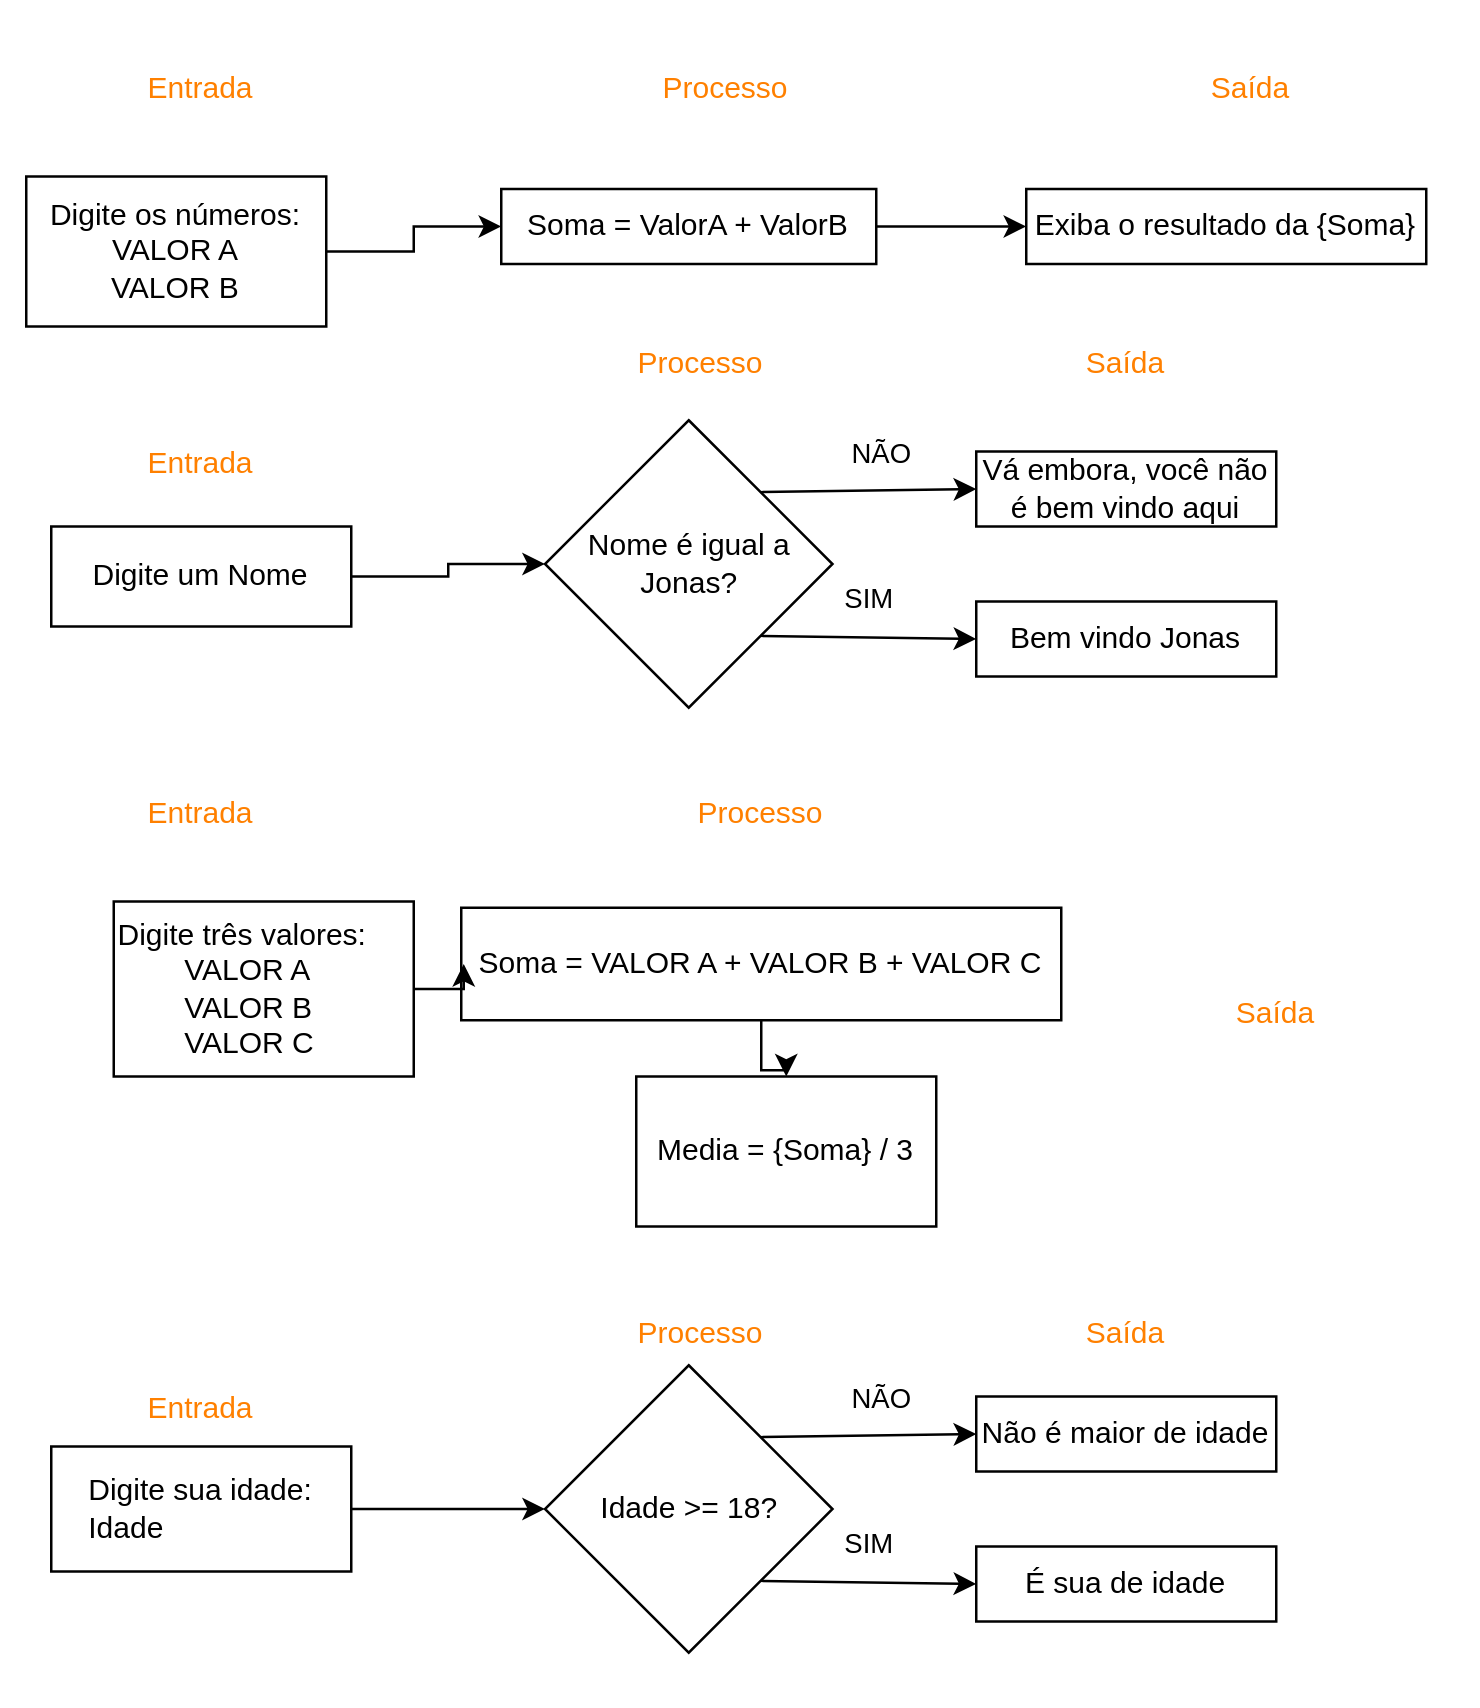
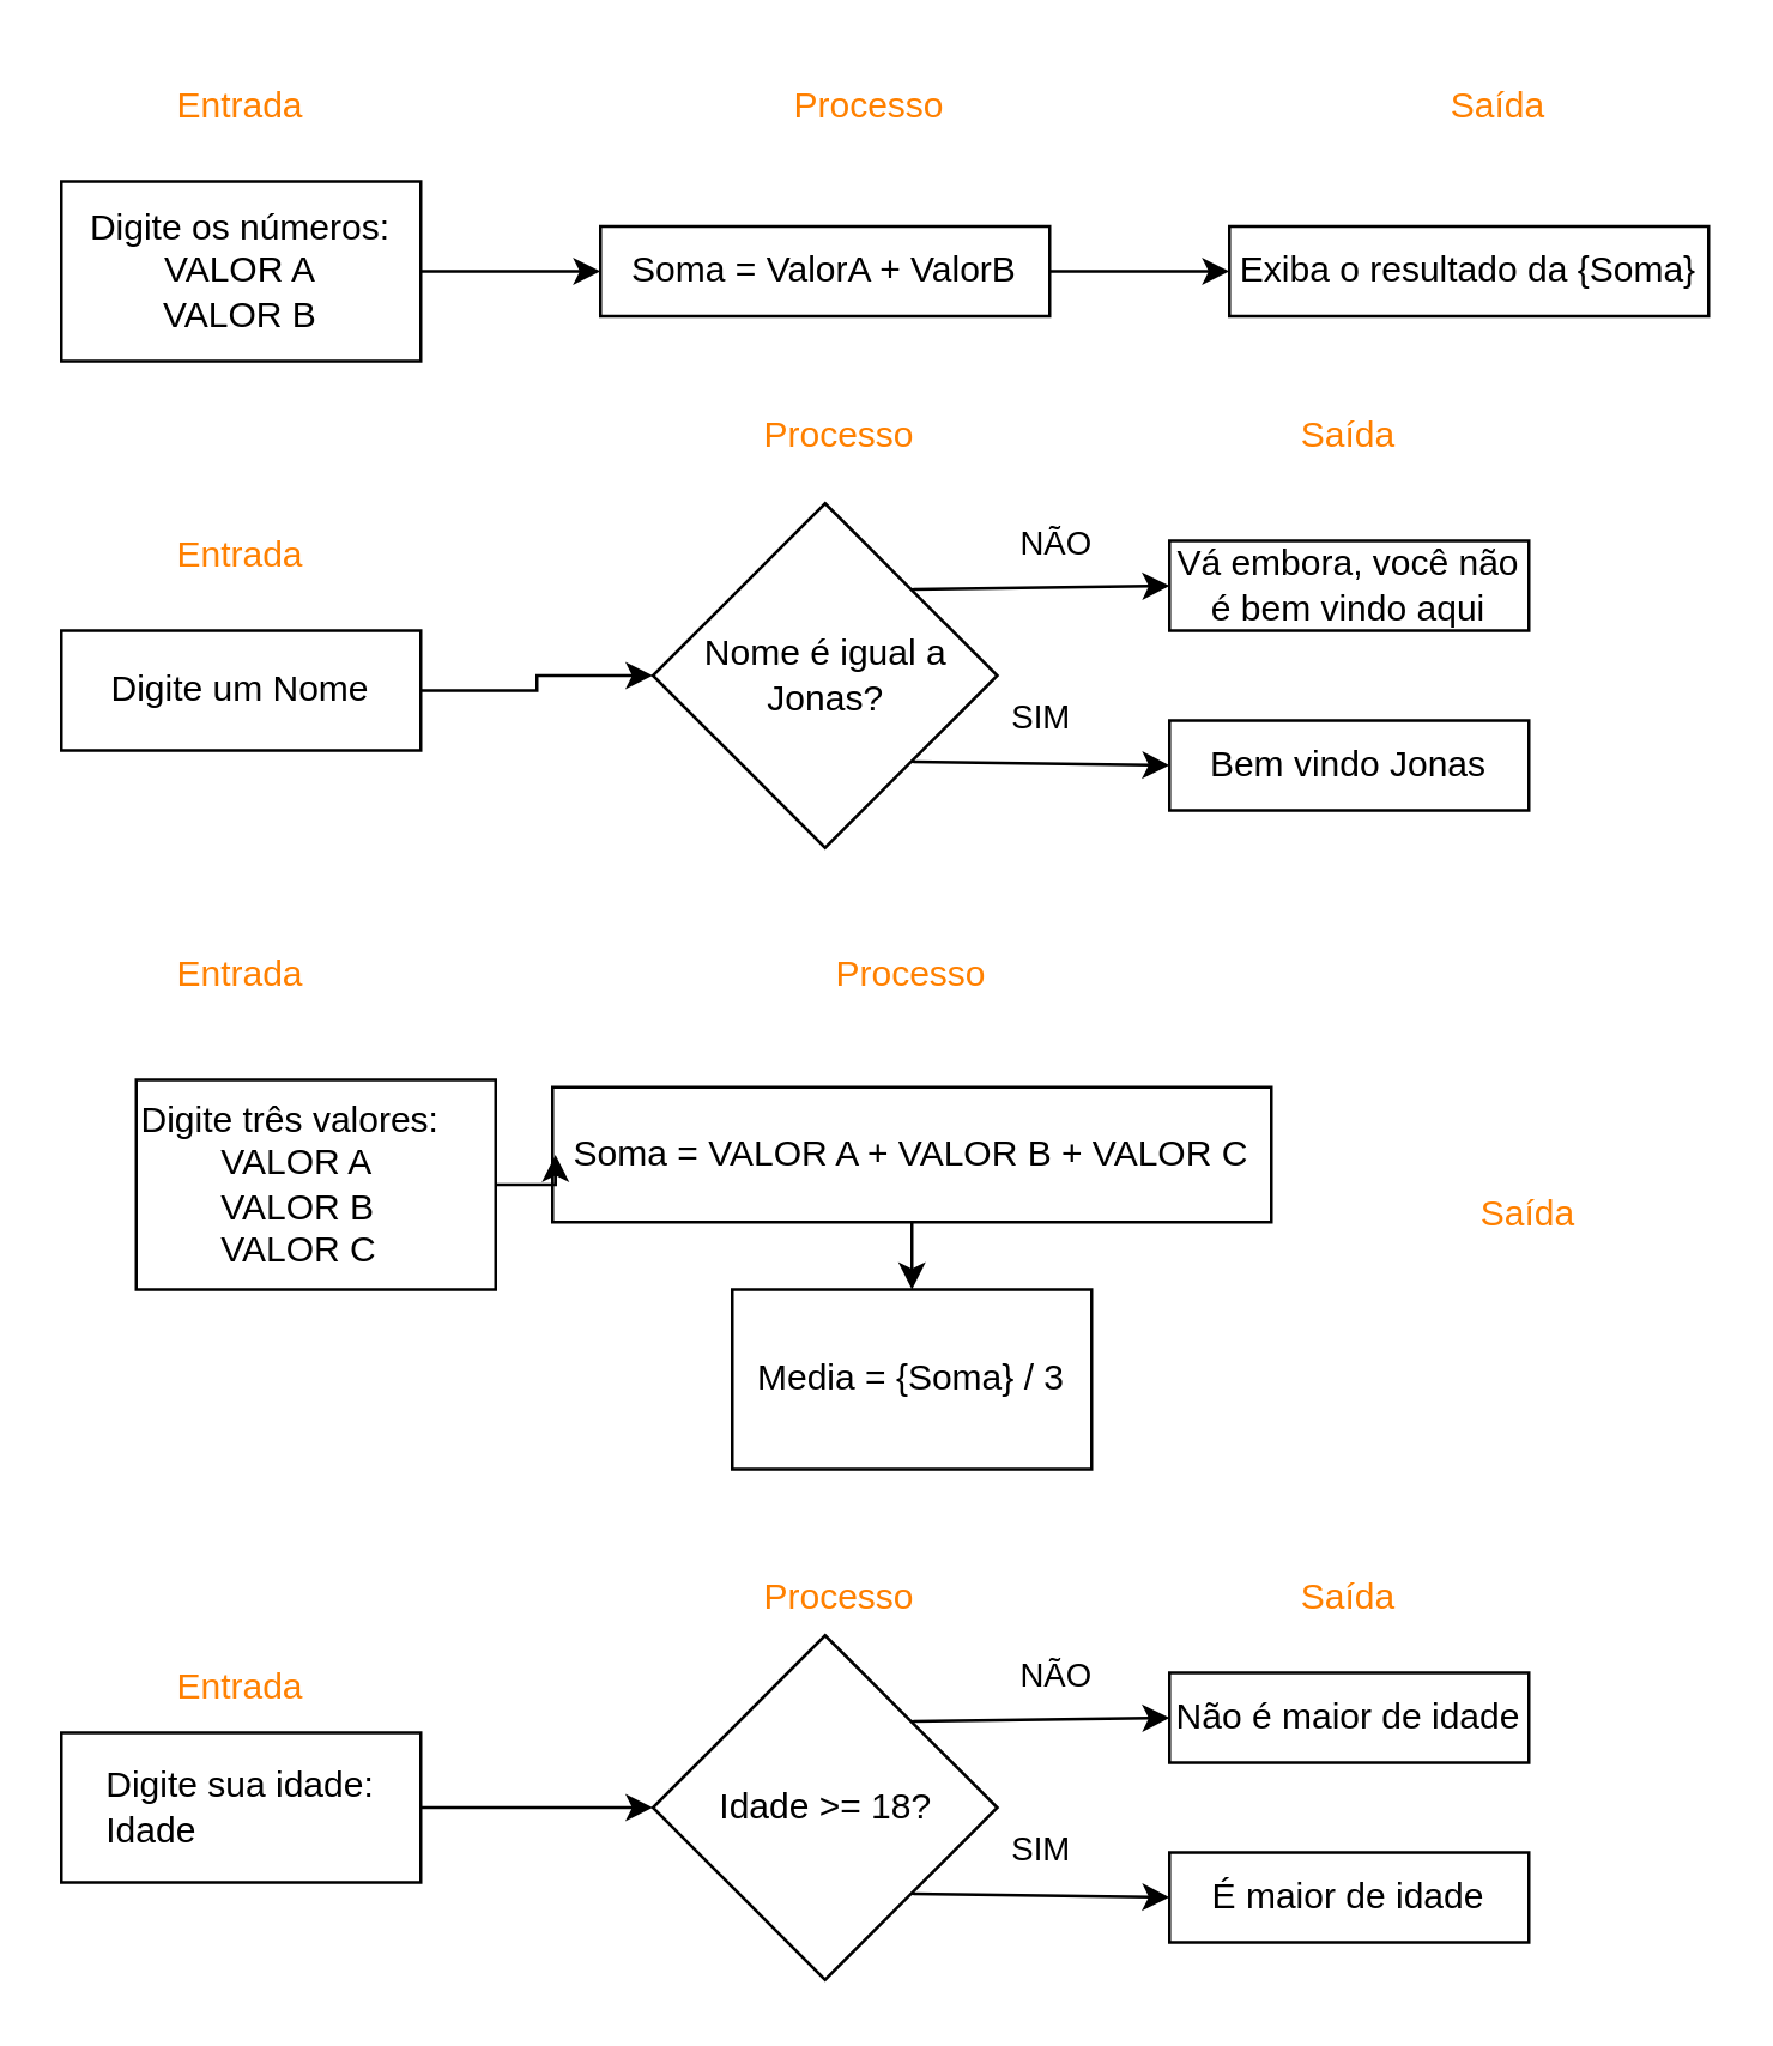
- <mxCell id="12" value="Digite os números:&lt;div&gt;VALOR A&lt;/div&gt;&lt;div&gt;VALOR B&lt;/div&gt;" style="rounded=0;whiteSpace=wrap;html=1;fillColor=none;" vertex="1" parent="1"><mxGeometry x="10" y="70" width="120" height="60" as="geometry" /></mxCell>
+ <mxCell id="12" value="Digite os números:&lt;div&gt;VALOR A&lt;/div&gt;&lt;div&gt;VALOR B&lt;/div&gt;" style="rounded=0;whiteSpace=wrap;html=1;fillColor=none;" vertex="1" parent="1"><mxGeometry x="20" y="60" width="120" height="60" as="geometry" /></mxCell>
- <mxCell id="9" value="Media = {Soma} / 3" style="whiteSpace=wrap;html=1;align=center;fillColor=none;rounded=0;" vertex="1" parent="1"><mxGeometry x="254" y="430" width="120" height="60" as="geometry" /></mxCell>
+ <mxCell id="9" value="Media = {Soma} / 3" style="whiteSpace=wrap;html=1;align=center;fillColor=none;rounded=0;" vertex="1" parent="1"><mxGeometry x="244" y="430" width="120" height="60" as="geometry" /></mxCell>
- <mxCell id="34" value="É sua de idade" style="rounded=0;whiteSpace=wrap;html=1;fillColor=none;" vertex="1" parent="1"><mxGeometry x="390" y="618" width="120" height="30" as="geometry" /></mxCell>
+ <mxCell id="34" value="É maior de idade" style="rounded=0;whiteSpace=wrap;html=1;fillColor=none;" vertex="1" parent="1"><mxGeometry x="390" y="618" width="120" height="30" as="geometry" /></mxCell>
